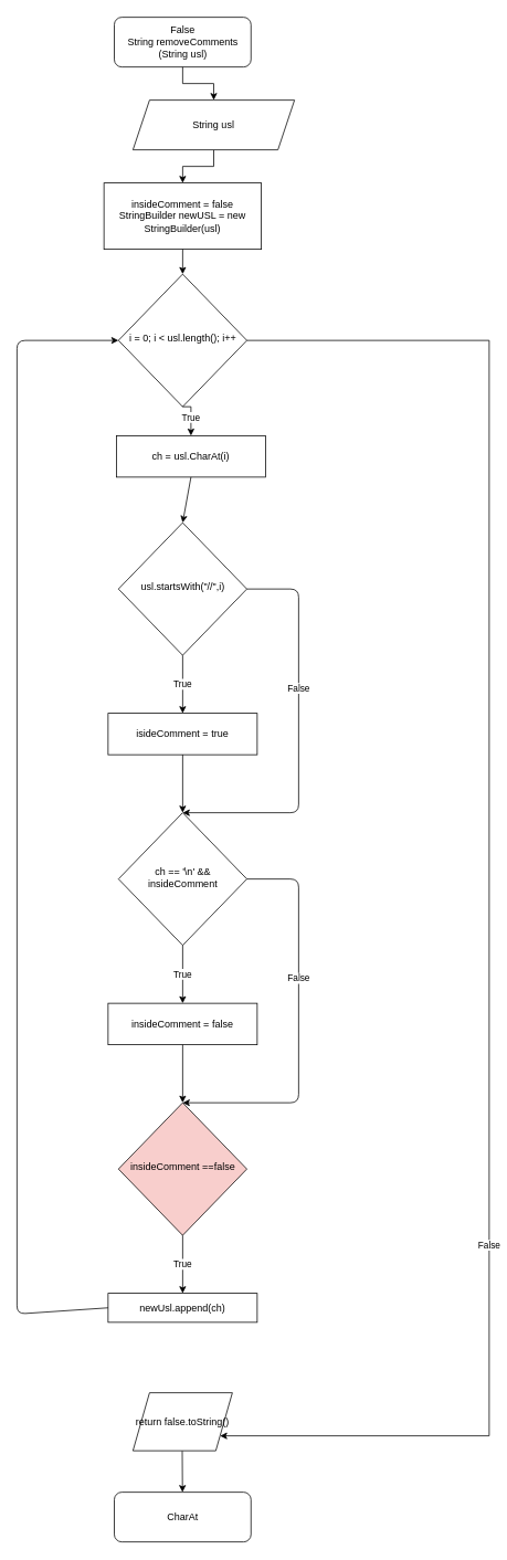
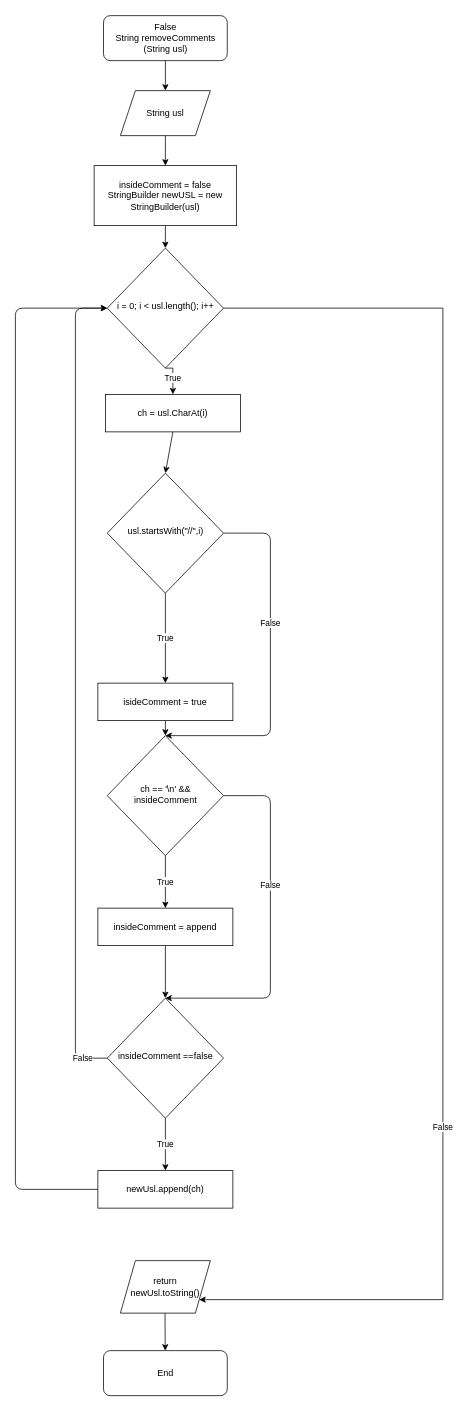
- <mxCell id="5" value="String usl" style="shape=parallelogram;perimeter=parallelogramPerimeter;whiteSpace=wrap;html=1;fixedSize=1;" parent="1" vertex="1"><mxGeometry x="160" y="120" width="195" height="60" as="geometry" /></mxCell>
+ <mxCell id="5" value="String usl" style="shape=parallelogram;perimeter=parallelogramPerimeter;whiteSpace=wrap;html=1;fixedSize=1;" parent="1" vertex="1"><mxGeometry x="160" y="120" width="120" height="60" as="geometry" /></mxCell>
- <mxCell id="16" value="isideComment = true" style="rounded=0;whiteSpace=wrap;html=1;" vertex="1" parent="1"><mxGeometry x="130" y="860" width="180" height="50" as="geometry" /></mxCell>
+ <mxCell id="16" value="isideComment = true" style="rounded=0;whiteSpace=wrap;html=1;" vertex="1" parent="1"><mxGeometry x="130" y="910" width="180" height="50" as="geometry" /></mxCell>
+ <mxCell id="25" value="False" style="endArrow=classic;html=1;shadow=0;exitX=0;exitY=0.5;exitDx=0;exitDy=0;entryX=0;entryY=0.5;entryDx=0;entryDy=0;" edge="1" parent="1" source="22" target="3"><mxGeometry x="-0.94" width="50" height="50" relative="1" as="geometry"><mxPoint x="297.5" y="1410" as="sourcePoint" /><mxPoint x="40" y="720" as="targetPoint" /><Array as="points"><mxPoint x="100" y="1410" /><mxPoint x="100" y="410" /></Array><mxPoint as="offset" /></mxGeometry></mxCell>
- <mxCell id="21" value="insideComment = false" style="rounded=0;whiteSpace=wrap;html=1;" vertex="1" parent="1"><mxGeometry x="130" y="1210" width="180" height="50" as="geometry" /></mxCell>
+ <mxCell id="21" value="insideComment = append" style="rounded=0;whiteSpace=wrap;html=1;" vertex="1" parent="1"><mxGeometry x="130" y="1210" width="180" height="50" as="geometry" /></mxCell>
- <mxCell id="22" value="insideComment ==false" style="rhombus;whiteSpace=wrap;html=1;shadow=0;fontFamily=Helvetica;fontSize=12;align=center;strokeWidth=1;spacing=6;spacingTop=-4;fillColor=#f8cecc;" vertex="1" parent="1"><mxGeometry x="142.5" y="1330" width="155" height="160" as="geometry" /></mxCell>
+ <mxCell id="22" value="insideComment ==false" style="rhombus;whiteSpace=wrap;html=1;shadow=0;fontFamily=Helvetica;fontSize=12;align=center;strokeWidth=1;spacing=6;spacingTop=-4;" vertex="1" parent="1"><mxGeometry x="142.5" y="1330" width="155" height="160" as="geometry" /></mxCell>
- <mxCell id="26" value="newUsl.append(ch)" style="rounded=0;whiteSpace=wrap;html=1;" vertex="1" parent="1"><mxGeometry x="130" y="1560" width="180" height="35" as="geometry" /></mxCell>
+ <mxCell id="26" value="newUsl.append(ch)" style="rounded=0;whiteSpace=wrap;html=1;" vertex="1" parent="1"><mxGeometry x="130" y="1560" width="180" height="50" as="geometry" /></mxCell>
- <mxCell id="30" value="&lt;span&gt;return false.toString()&lt;/span&gt;" style="shape=parallelogram;perimeter=parallelogramPerimeter;whiteSpace=wrap;html=1;fixedSize=1;" vertex="1" parent="1"><mxGeometry x="160" y="1680" width="120" height="70" as="geometry" /></mxCell>
+ <mxCell id="30" value="&lt;span&gt;return newUsl.toString()&lt;/span&gt;" style="shape=parallelogram;perimeter=parallelogramPerimeter;whiteSpace=wrap;html=1;fixedSize=1;" vertex="1" parent="1"><mxGeometry x="160" y="1680" width="120" height="70" as="geometry" /></mxCell>
- <mxCell id="28" value="CharAt" style="rounded=1;whiteSpace=wrap;html=1;fontSize=12;glass=0;strokeWidth=1;shadow=0;" vertex="1" parent="1"><mxGeometry x="137.5" y="1800" width="165" height="60" as="geometry" /></mxCell>
+ <mxCell id="28" value="End" style="rounded=1;whiteSpace=wrap;html=1;fontSize=12;glass=0;strokeWidth=1;shadow=0;" vertex="1" parent="1"><mxGeometry x="137.5" y="1800" width="165" height="60" as="geometry" /></mxCell>
